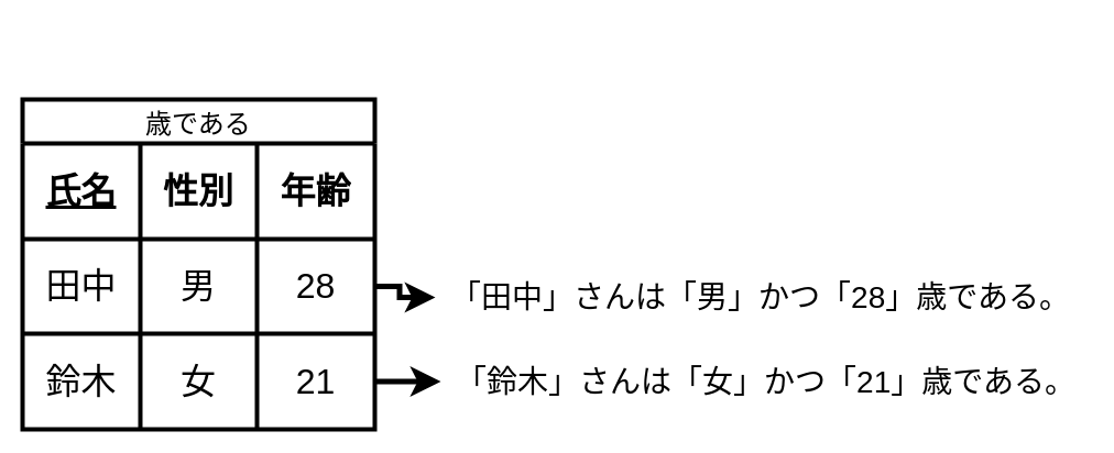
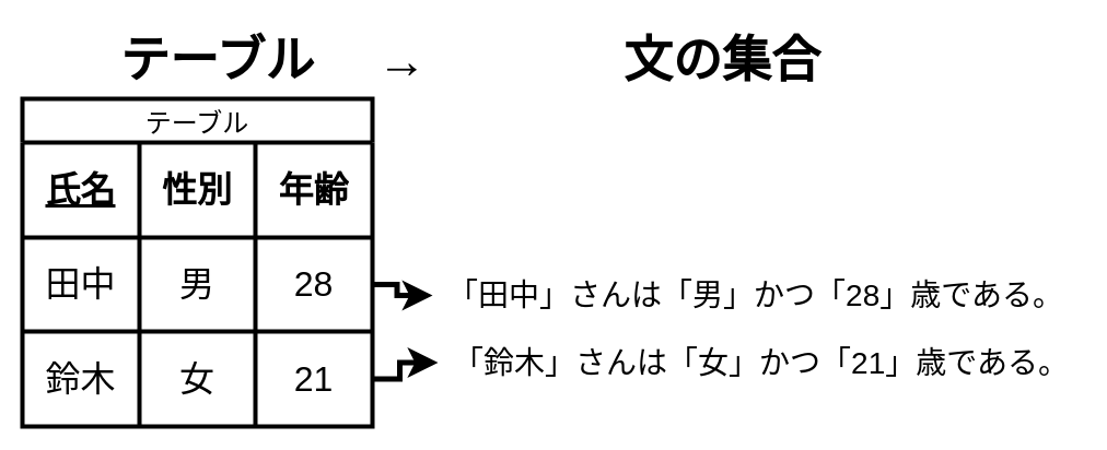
+ <mxCell id="2" value="テーブル　 →　　　　文の集合" style="text;html=1;align=center;verticalAlign=middle;whiteSpace=wrap;rounded=0;fontSize=45;fontStyle=1" vertex="1" parent="1"><mxGeometry x="20" y="20" width="820" height="70" as="geometry" /></mxCell>
- <mxCell id="3" value="歳である" style="shape=table;startSize=40;container=1;collapsible=0;childLayout=tableLayout;strokeColor=default;fontSize=24;strokeWidth=4;" vertex="1" parent="1"><mxGeometry x="20" y="90" width="320" height="300" as="geometry" /></mxCell>
+ <mxCell id="3" value="テーブル" style="shape=table;startSize=40;container=1;collapsible=0;childLayout=tableLayout;strokeColor=default;fontSize=24;strokeWidth=4;" vertex="1" parent="1"><mxGeometry x="20" y="90" width="320" height="300" as="geometry" /></mxCell>
- <mxCell id="17" value="&lt;font&gt;「鈴木」さんは「女」&lt;/font&gt;&lt;span style=&quot;background-color: transparent; color: light-dark(rgb(0, 0, 0), rgb(255, 255, 255));&quot;&gt;かつ&lt;/span&gt;&lt;span style=&quot;background-color: transparent; color: light-dark(rgb(0, 0, 0), rgb(255, 255, 255));&quot;&gt;「21」歳である。&lt;/span&gt;" style="text;html=1;align=center;verticalAlign=middle;resizable=0;points=[];autosize=1;strokeColor=none;fillColor=none;fontSize=28;" vertex="1" parent="1"><mxGeometry x="400" y="321.5" width="590" height="50" as="geometry" /></mxCell>
+ <mxCell id="17" value="&lt;font&gt;「鈴木」さんは「女」&lt;/font&gt;&lt;span style=&quot;background-color: transparent; color: light-dark(rgb(0, 0, 0), rgb(255, 255, 255));&quot;&gt;かつ&lt;/span&gt;&lt;span style=&quot;background-color: transparent; color: light-dark(rgb(0, 0, 0), rgb(255, 255, 255));&quot;&gt;「21」歳である。&lt;/span&gt;" style="text;html=1;align=center;verticalAlign=middle;resizable=0;points=[];autosize=1;strokeColor=none;fillColor=none;fontSize=28;" vertex="1" parent="1"><mxGeometry x="400" y="306.5" width="590" height="50" as="geometry" /></mxCell>
